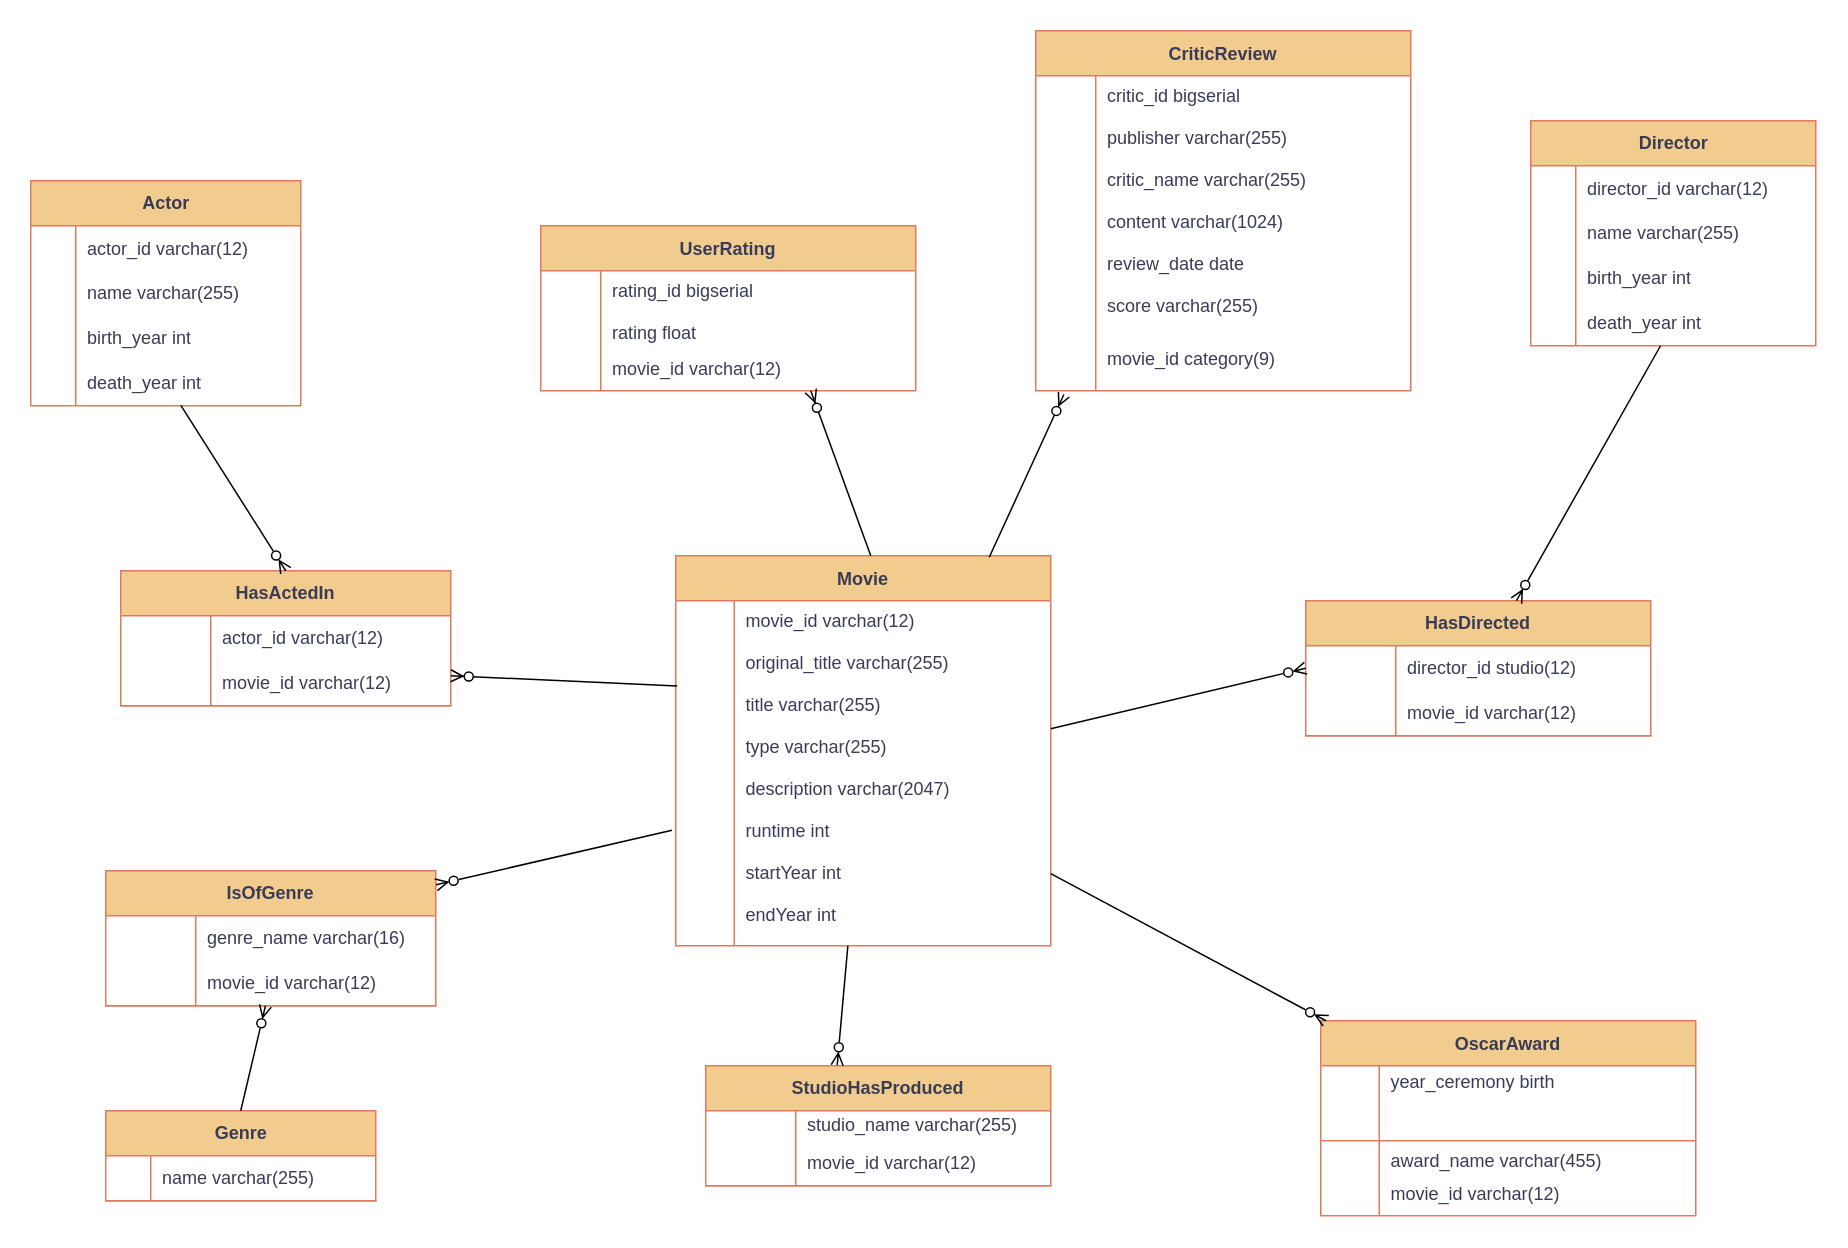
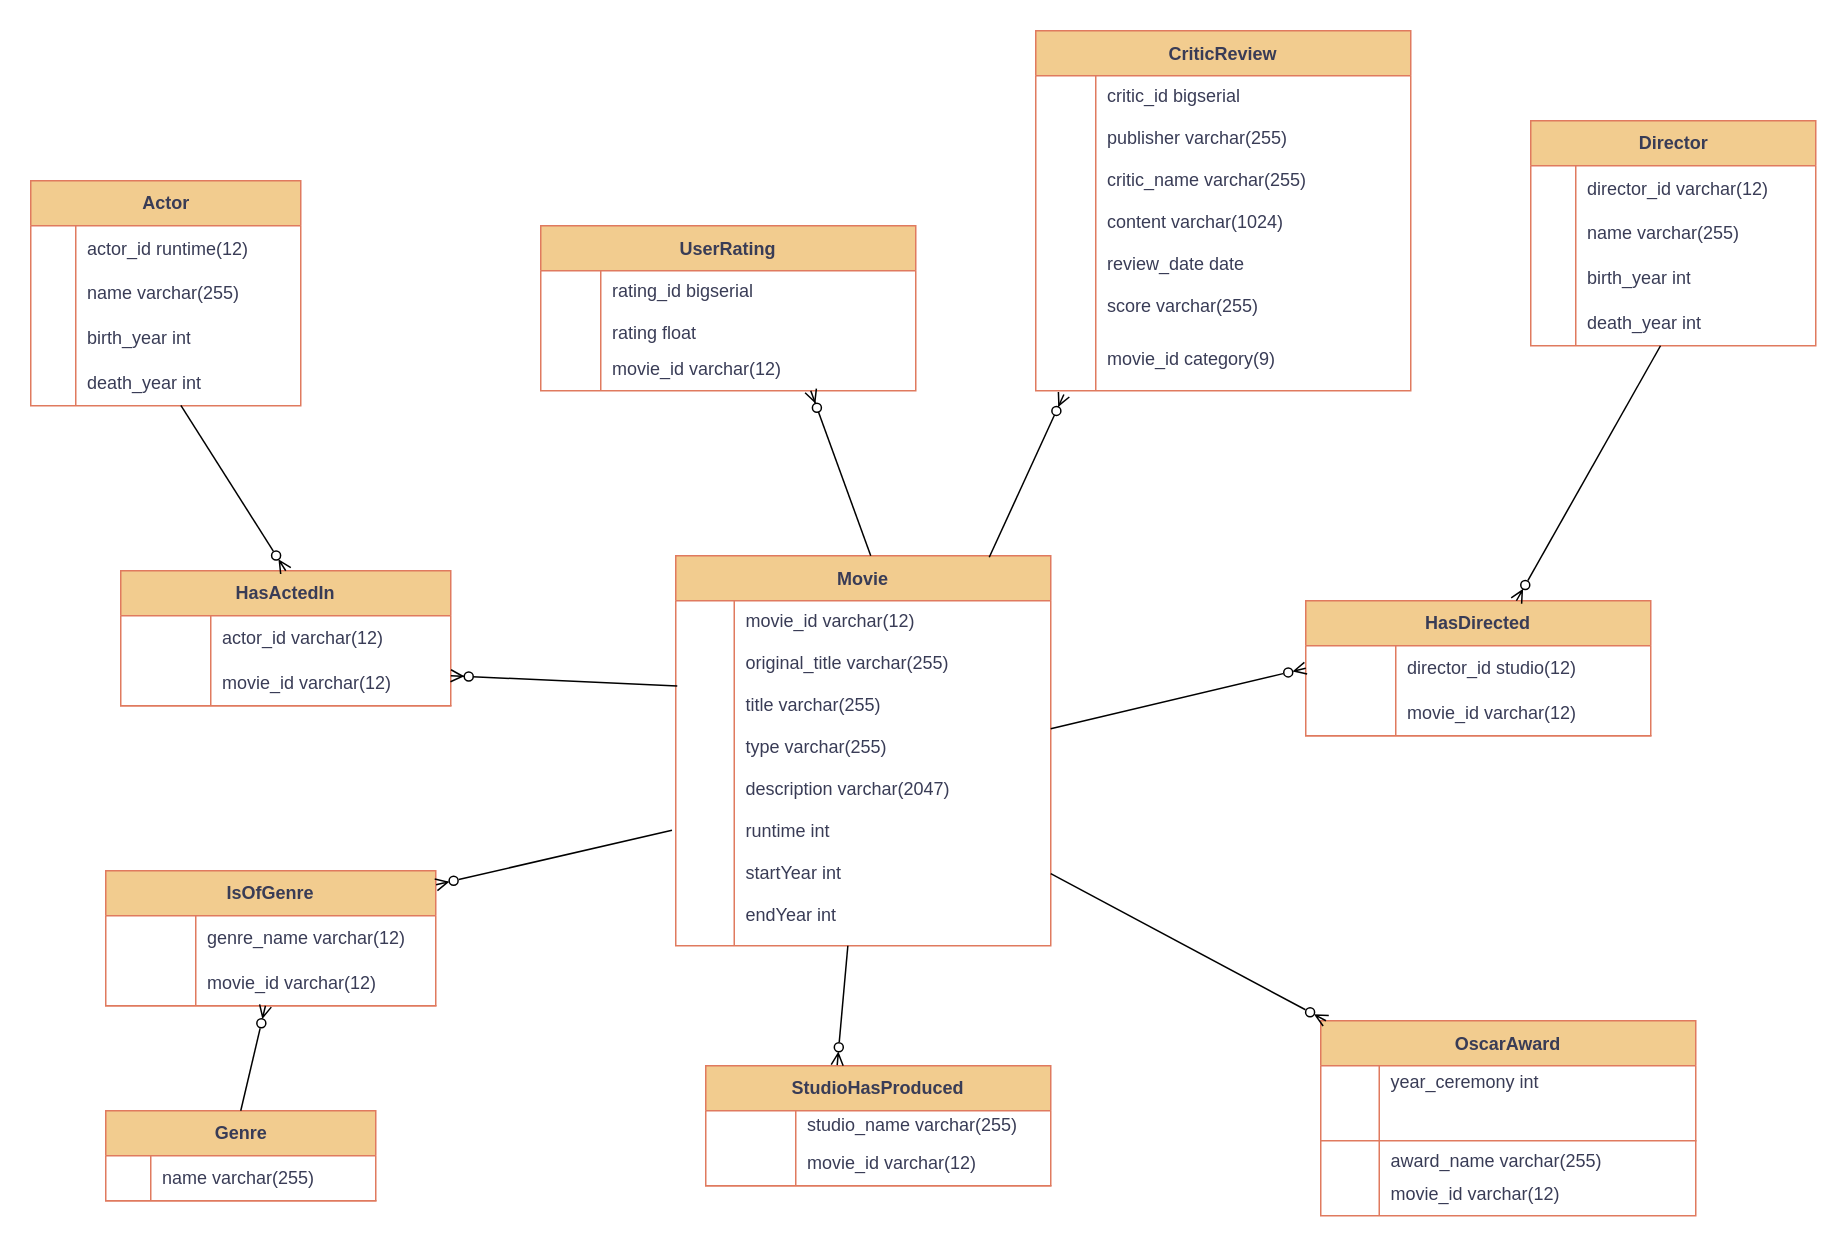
- <mxCell id="9" value="&lt;div&gt;actor_id varchar(12)&lt;/div&gt;&lt;div&gt;&lt;br&gt;&lt;/div&gt;name varchar(255)" style="shape=partialRectangle;connectable=0;fillColor=none;top=0;left=0;bottom=0;right=0;align=left;spacingLeft=6;overflow=hidden;whiteSpace=wrap;html=1;labelBackgroundColor=none;strokeColor=#E07A5F;fontColor=#393C56;rounded=0;" parent="7" vertex="1"><mxGeometry x="30" width="150" height="60" as="geometry"><mxRectangle width="150" height="60" as="alternateBounds" /></mxGeometry></mxCell>
+ <mxCell id="9" value="&lt;div&gt;actor_id runtime(12)&lt;/div&gt;&lt;div&gt;&lt;br&gt;&lt;/div&gt;name varchar(255)" style="shape=partialRectangle;connectable=0;fillColor=none;top=0;left=0;bottom=0;right=0;align=left;spacingLeft=6;overflow=hidden;whiteSpace=wrap;html=1;labelBackgroundColor=none;strokeColor=#E07A5F;fontColor=#393C56;rounded=0;" parent="7" vertex="1"><mxGeometry x="30" width="150" height="60" as="geometry"><mxRectangle width="150" height="60" as="alternateBounds" /></mxGeometry></mxCell>
- <mxCell id="47" value="&lt;span style=&quot;font-weight: normal;&quot;&gt;genre_name varchar(16)&lt;/span&gt;" style="shape=partialRectangle;connectable=0;fillColor=none;top=0;left=0;bottom=0;right=0;align=left;spacingLeft=6;fontStyle=1;overflow=hidden;html=1;whiteSpace=wrap;labelBackgroundColor=none;strokeColor=#E07A5F;fontColor=#393C56;rounded=0;" parent="45" vertex="1"><mxGeometry x="60" width="160" height="30" as="geometry"><mxRectangle width="160" height="30" as="alternateBounds" /></mxGeometry></mxCell>
+ <mxCell id="47" value="&lt;span style=&quot;font-weight: normal;&quot;&gt;genre_name varchar(12)&lt;/span&gt;" style="shape=partialRectangle;connectable=0;fillColor=none;top=0;left=0;bottom=0;right=0;align=left;spacingLeft=6;fontStyle=1;overflow=hidden;html=1;whiteSpace=wrap;labelBackgroundColor=none;strokeColor=#E07A5F;fontColor=#393C56;rounded=0;" parent="45" vertex="1"><mxGeometry x="60" width="160" height="30" as="geometry"><mxRectangle width="160" height="30" as="alternateBounds" /></mxGeometry></mxCell>
- <mxCell id="61" value="year_ceremony birth" style="shape=partialRectangle;connectable=0;fillColor=none;top=0;left=0;bottom=0;right=0;align=left;spacingLeft=6;overflow=hidden;fontStyle=0;labelBackgroundColor=none;strokeColor=#E07A5F;fontColor=#393C56;rounded=0;" parent="59" vertex="1"><mxGeometry x="39" width="211" height="20" as="geometry"><mxRectangle width="211" height="20" as="alternateBounds" /></mxGeometry></mxCell>
+ <mxCell id="61" value="year_ceremony int" style="shape=partialRectangle;connectable=0;fillColor=none;top=0;left=0;bottom=0;right=0;align=left;spacingLeft=6;overflow=hidden;fontStyle=0;labelBackgroundColor=none;strokeColor=#E07A5F;fontColor=#393C56;rounded=0;" parent="59" vertex="1"><mxGeometry x="39" width="211" height="20" as="geometry"><mxRectangle width="211" height="20" as="alternateBounds" /></mxGeometry></mxCell>
- <mxCell id="66" value="award_name varchar(455)" style="shape=partialRectangle;connectable=0;fillColor=none;top=0;left=0;bottom=0;right=0;align=left;spacingLeft=6;overflow=hidden;verticalAlign=top;labelBackgroundColor=none;strokeColor=#E07A5F;fontColor=#393C56;rounded=0;" parent="64" vertex="1"><mxGeometry x="39" width="211" height="20" as="geometry"><mxRectangle width="211" height="20" as="alternateBounds" /></mxGeometry></mxCell>
+ <mxCell id="66" value="award_name varchar(255)" style="shape=partialRectangle;connectable=0;fillColor=none;top=0;left=0;bottom=0;right=0;align=left;spacingLeft=6;overflow=hidden;verticalAlign=top;labelBackgroundColor=none;strokeColor=#E07A5F;fontColor=#393C56;rounded=0;" parent="64" vertex="1"><mxGeometry x="39" width="211" height="20" as="geometry"><mxRectangle width="211" height="20" as="alternateBounds" /></mxGeometry></mxCell>
